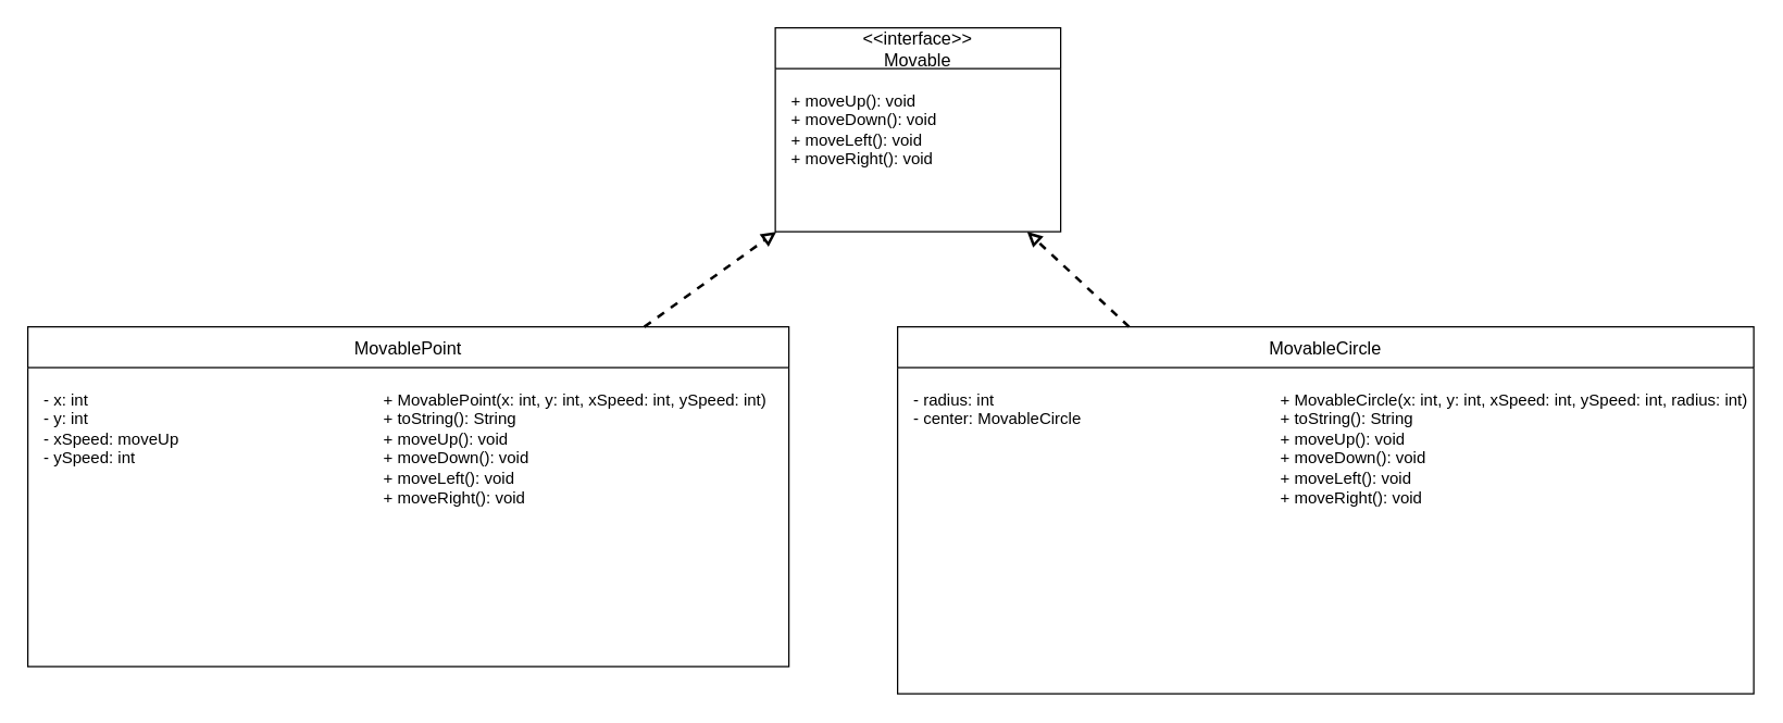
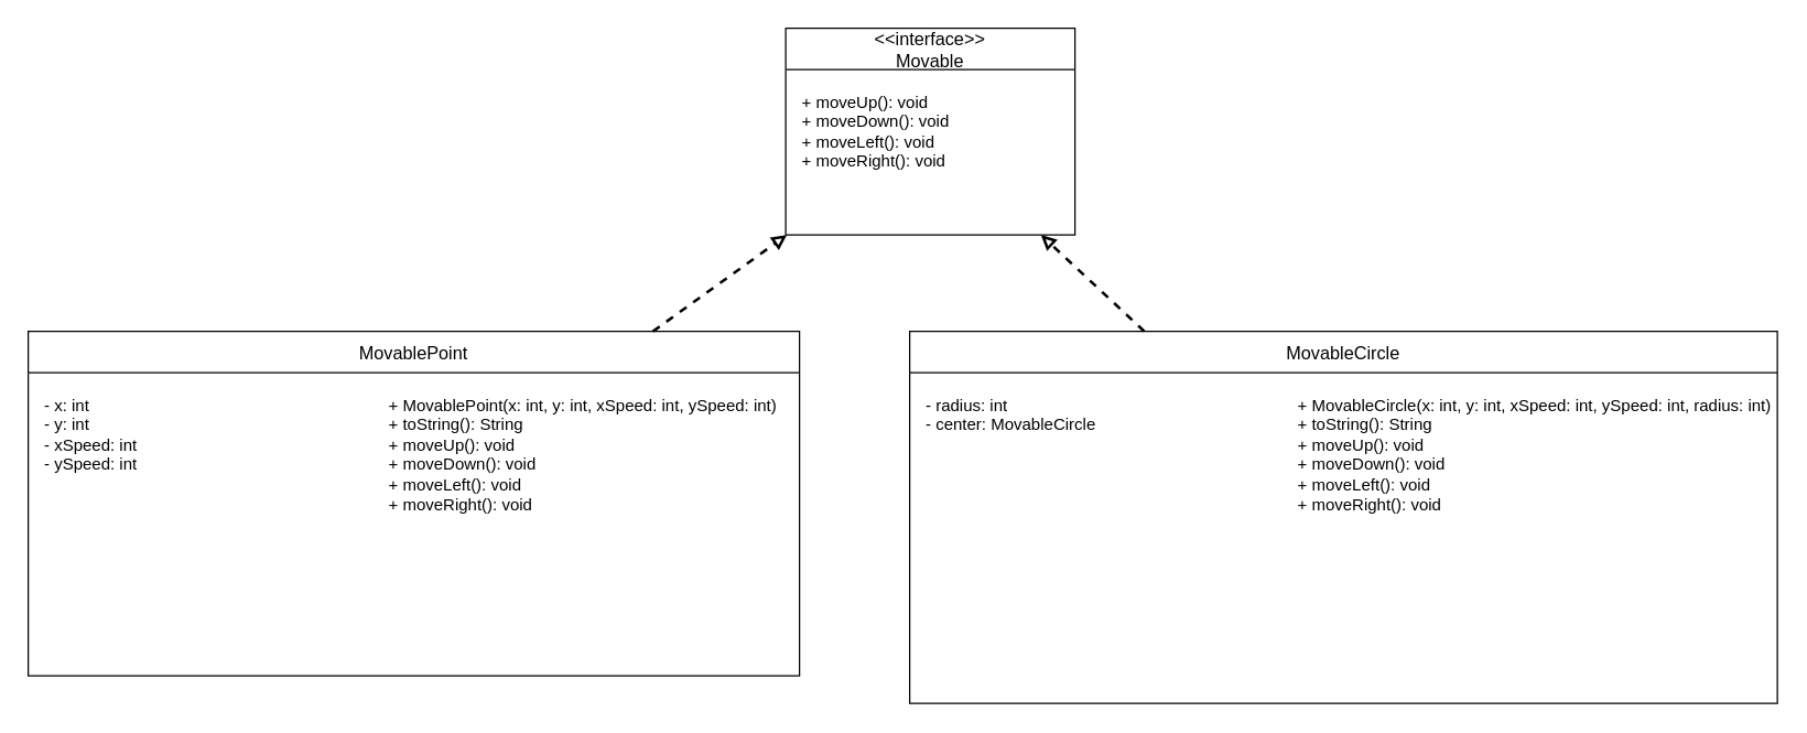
- <mxCell id="5" value="- x: int&#10;- y: int&#10;- xSpeed: moveUp&#10;- ySpeed: int" style="text;html=1;align=left;verticalAlign=top;spacingTop=10;spacingLeft=10;fontSize=12;" vertex="1" parent="4"><mxGeometry y="30" width="250" height="220" as="geometry" /></mxCell>
+ <mxCell id="5" value="- x: int&#10;- y: int&#10;- xSpeed: int&#10;- ySpeed: int" style="text;html=1;align=left;verticalAlign=top;spacingTop=10;spacingLeft=10;fontSize=12;" vertex="1" parent="4"><mxGeometry y="30" width="250" height="220" as="geometry" /></mxCell>
